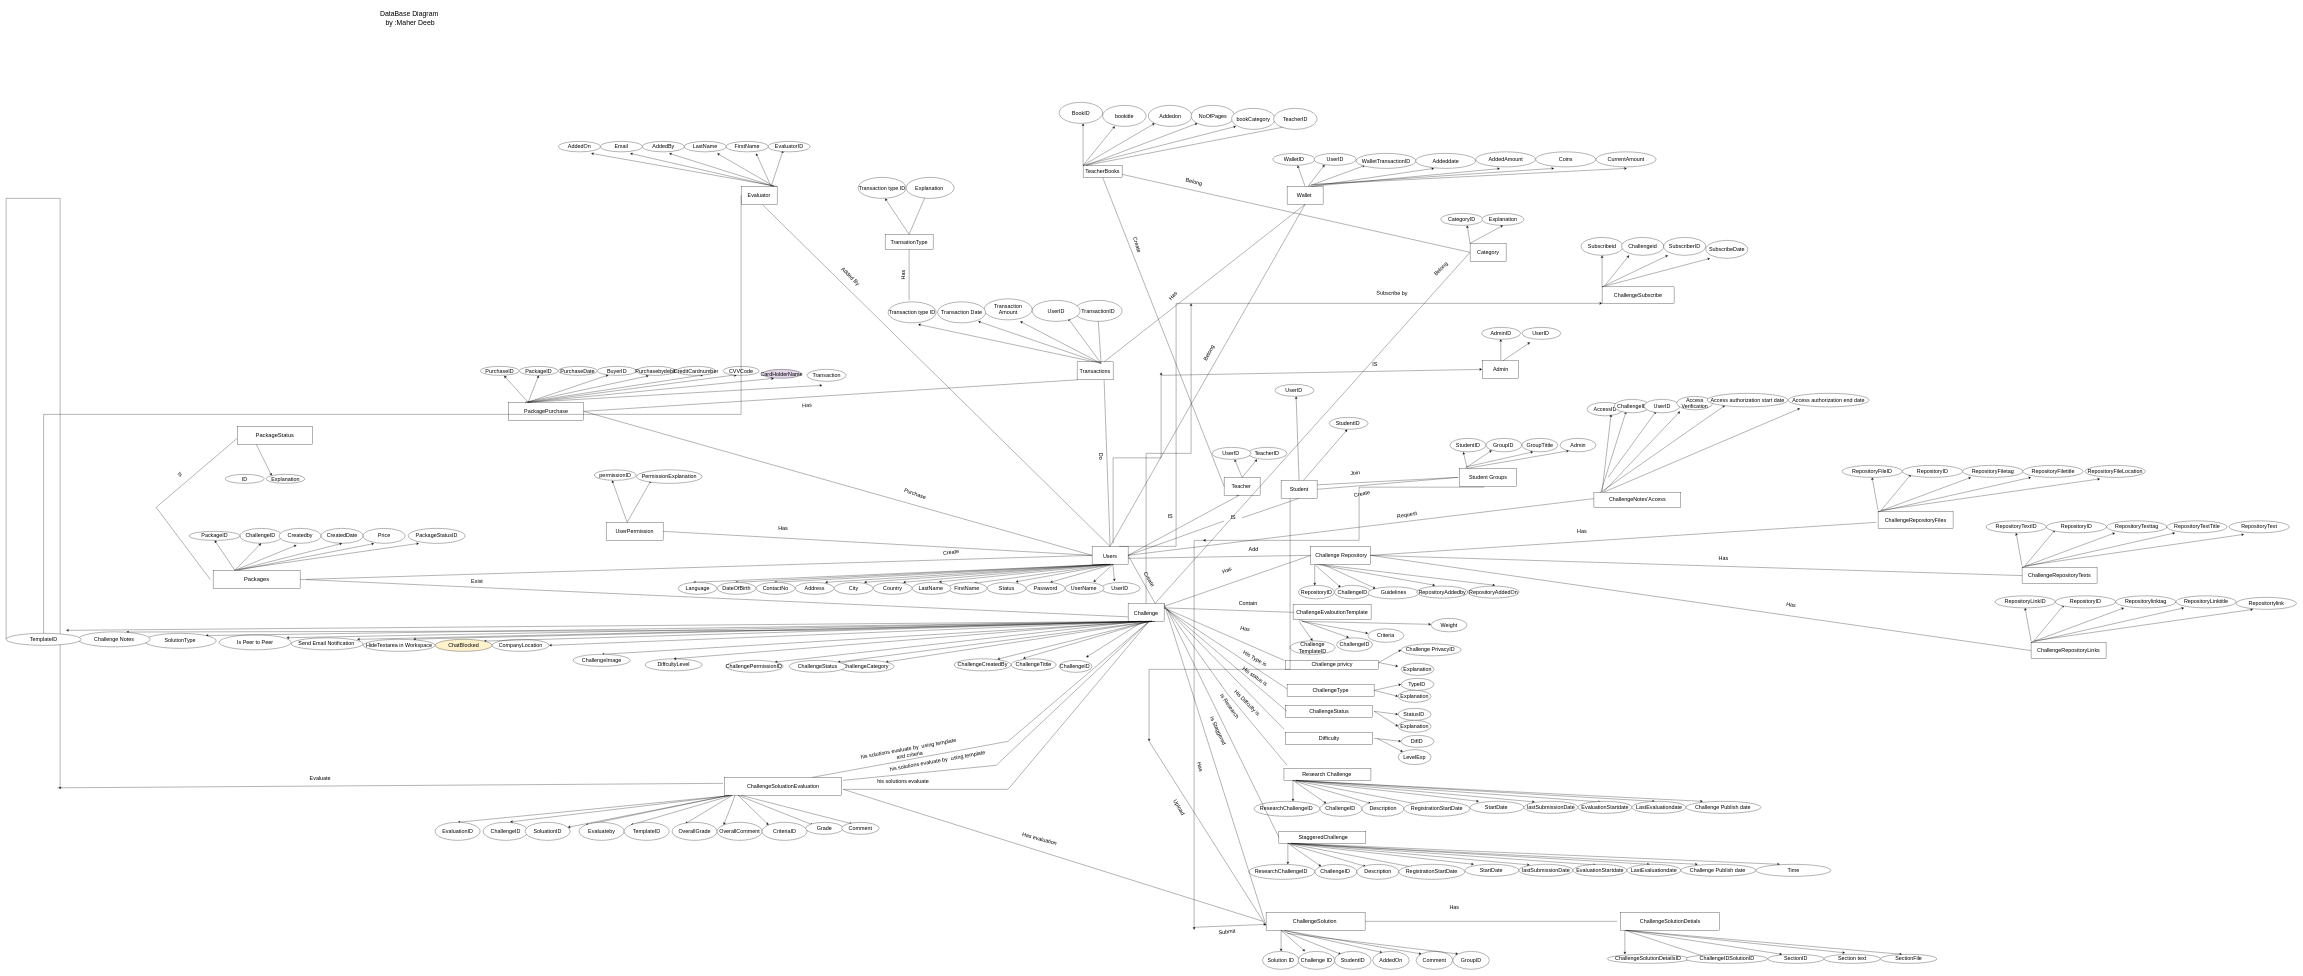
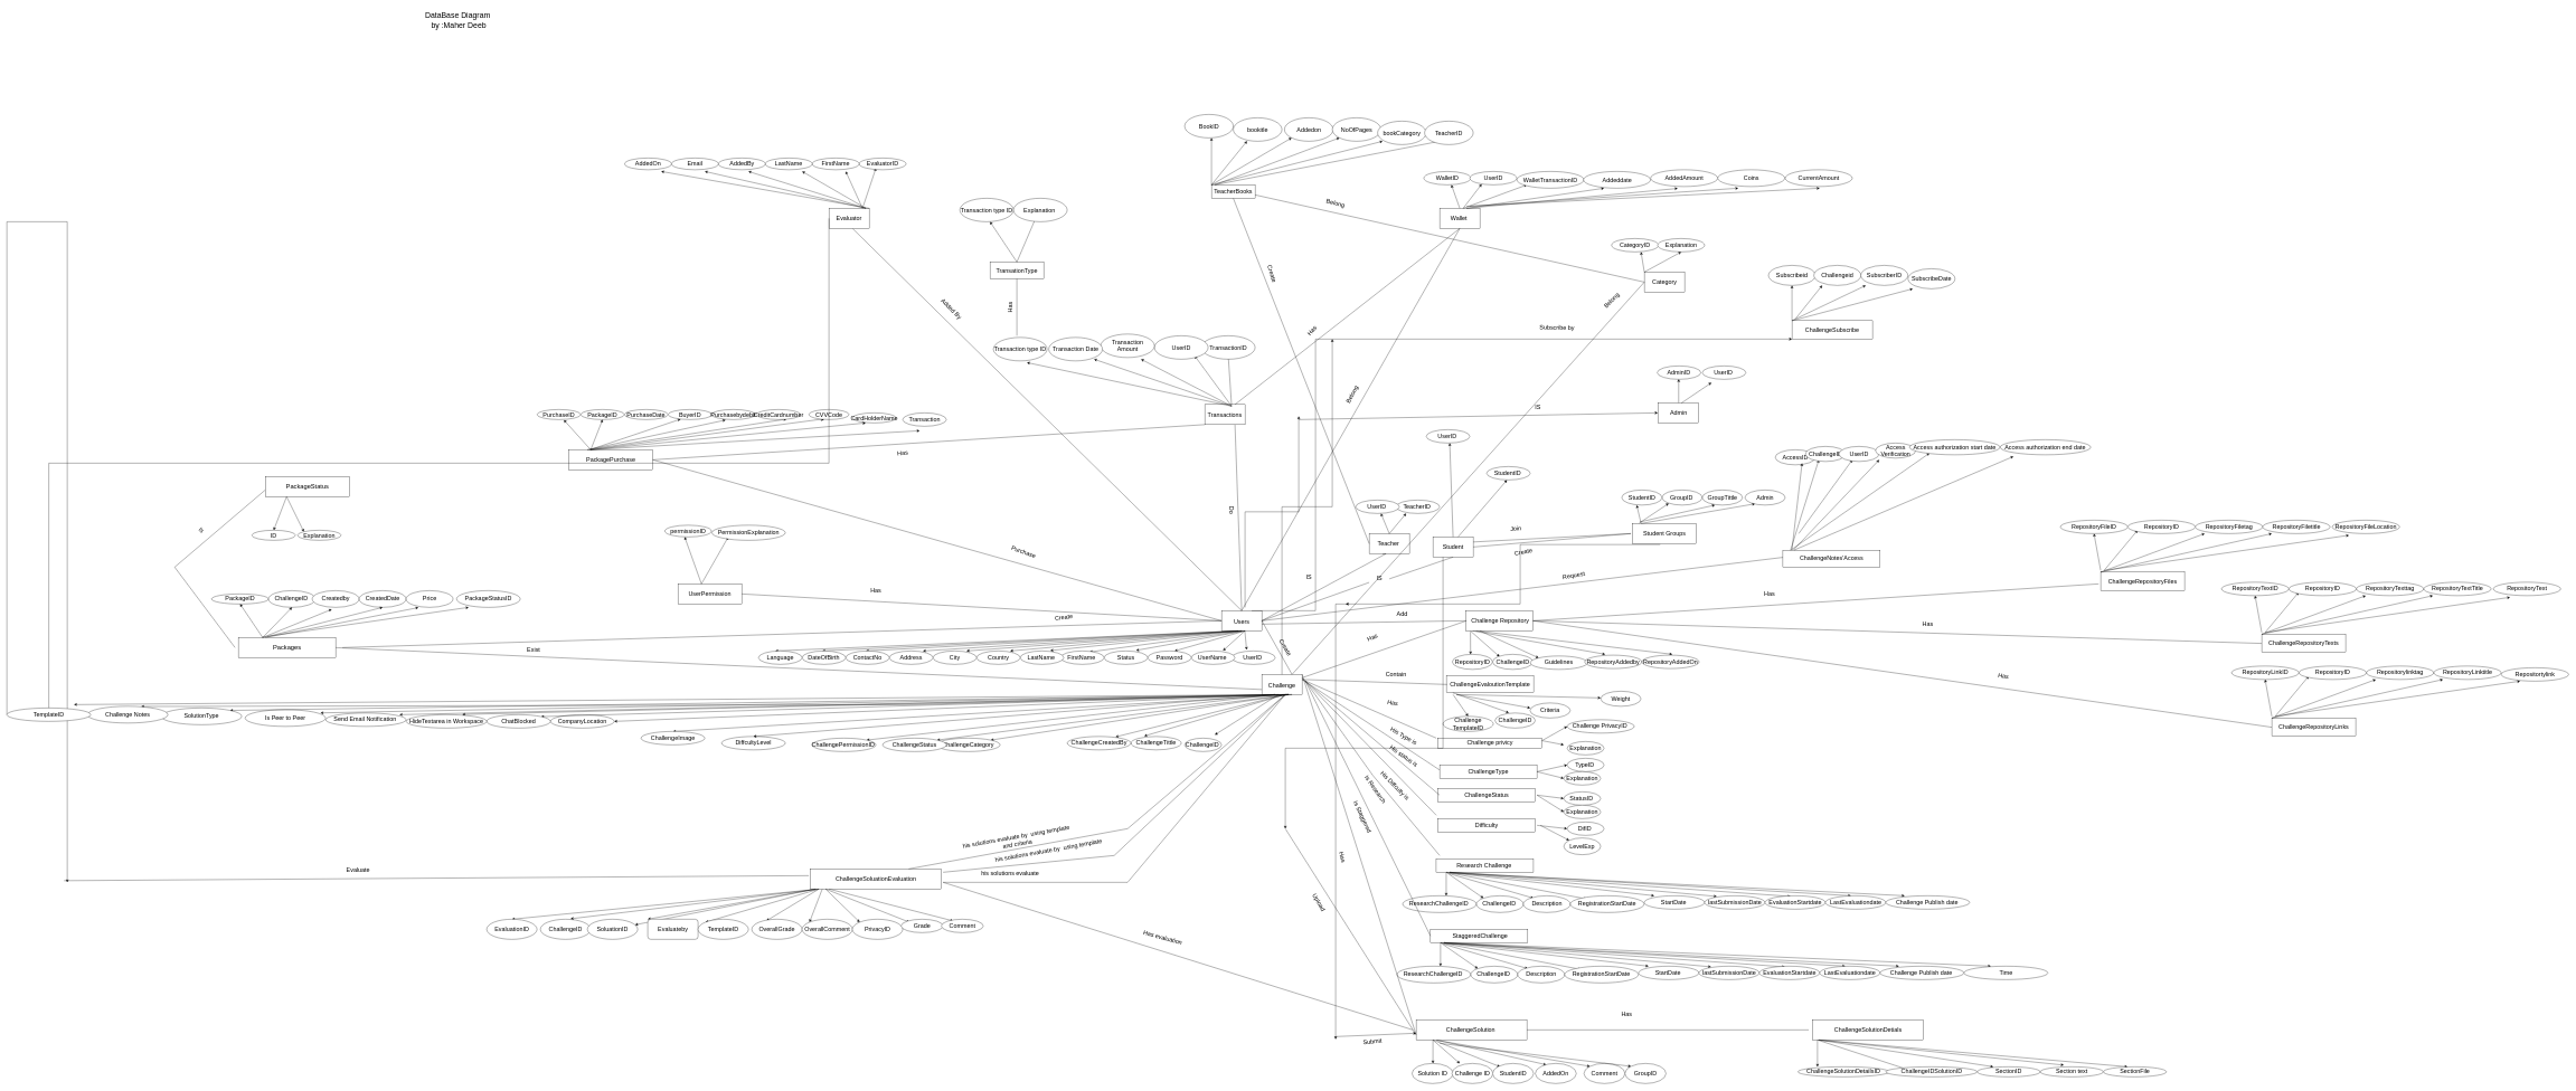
- <mxCell id="220" value="CardHolderName" style="ellipse;whiteSpace=wrap;html=1;fontSize=18;fillColor=#e1d5e7;" parent="1" vertex="1"><mxGeometry x="2540" y="1230" width="130.23" height="30" as="geometry" /></mxCell>
+ <mxCell id="220" value="CardHolderName" style="ellipse;whiteSpace=wrap;html=1;fontSize=18;" parent="1" vertex="1"><mxGeometry x="2540" y="1230" width="130.23" height="30" as="geometry" /></mxCell>
+ <mxCell id="202" value="" style="endArrow=classic;html=1;rounded=0;fontSize=19;exitX=0.25;exitY=1;exitDx=0;exitDy=0;entryX=0.5;entryY=0;entryDx=0;entryDy=0;" parent="1" source="201" target="203" edge="1"><mxGeometry width="50" height="50" relative="1" as="geometry"><mxPoint x="756.53" y="1200" as="sourcePoint" /><mxPoint x="745.53" y="1280" as="targetPoint" /></mxGeometry></mxCell>
- <mxCell id="61" value="ChatBlocked" style="ellipse;whiteSpace=wrap;html=1;fontSize=18;fillColor=#fff2cc;" parent="1" vertex="1"><mxGeometry x="1450" y="2130" width="190" height="40" as="geometry" /></mxCell>
+ <mxCell id="61" value="ChatBlocked" style="ellipse;whiteSpace=wrap;html=1;fontSize=18;" parent="1" vertex="1"><mxGeometry x="1450" y="2130" width="190" height="40" as="geometry" /></mxCell>
- <mxCell id="392" value="Evaluateby" style="ellipse;whiteSpace=wrap;html=1;fontSize=18;" vertex="1" parent="1"><mxGeometry x="1930" y="2740" width="150" height="60" as="geometry" /></mxCell>
+ <mxCell id="392" value="Evaluateby" style="whiteSpace=wrap;html=1;fontSize=18;rounded=1;" vertex="1" parent="1"><mxGeometry x="1930" y="2740" width="150" height="60" as="geometry" /></mxCell>
- <mxCell id="417" value="CriteriaID" style="ellipse;whiteSpace=wrap;html=1;fontSize=18;" vertex="1" parent="1"><mxGeometry x="2539.77" y="2740" width="150" height="60" as="geometry" /></mxCell>
+ <mxCell id="417" value="PrivacyID" style="ellipse;whiteSpace=wrap;html=1;fontSize=18;" vertex="1" parent="1"><mxGeometry x="2539.77" y="2740" width="150" height="60" as="geometry" /></mxCell>
